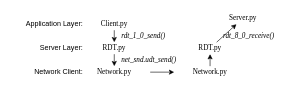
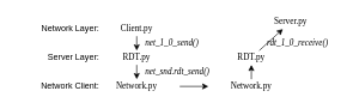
- <mxCell id="2" value="Application Layer:" style="text;html=1;strokeColor=none;fillColor=none;align=right;verticalAlign=middle;whiteSpace=wrap;rounded=0;" parent="1" vertex="1"><mxGeometry x="20" y="30" width="120" height="20" as="geometry" /></mxCell>
+ <mxCell id="2" value="Network Layer:" style="text;html=1;strokeColor=none;fillColor=none;align=right;verticalAlign=middle;whiteSpace=wrap;rounded=0;" parent="1" vertex="1"><mxGeometry x="20" y="30" width="120" height="20" as="geometry" /></mxCell>
- <mxCell id="13" value="rdt_1_0_send()" style="text;html=1;strokeColor=none;fillColor=none;align=left;verticalAlign=middle;whiteSpace=wrap;rounded=0;fontFamily=consolas;fontStyle=2" parent="1" vertex="1"><mxGeometry x="200" y="50" width="100" height="20" as="geometry" /></mxCell>
+ <mxCell id="13" value="net_1_0_send()" style="text;html=1;strokeColor=none;fillColor=none;align=left;verticalAlign=middle;whiteSpace=wrap;rounded=0;fontFamily=consolas;fontStyle=2" parent="1" vertex="1"><mxGeometry x="200" y="50" width="100" height="20" as="geometry" /></mxCell>
- <mxCell id="16" value="rdt_8_0_receive()" style="text;html=1;strokeColor=none;fillColor=none;align=left;verticalAlign=middle;whiteSpace=wrap;rounded=0;fontFamily=consolas;fontStyle=2" parent="1" vertex="1"><mxGeometry x="370" y="50" width="100" height="20" as="geometry" /></mxCell>
+ <mxCell id="16" value="rdt_1_0_receive()" style="text;html=1;strokeColor=none;fillColor=none;align=left;verticalAlign=middle;whiteSpace=wrap;rounded=0;fontFamily=consolas;fontStyle=2" parent="1" vertex="1"><mxGeometry x="370" y="50" width="100" height="20" as="geometry" /></mxCell>
- <mxCell id="15" value="net_snd.udt_send()" style="text;html=1;strokeColor=none;fillColor=none;align=left;verticalAlign=middle;whiteSpace=wrap;rounded=0;fontFamily=consolas;fontStyle=2" parent="1" vertex="1"><mxGeometry x="200" y="90" width="100" height="20" as="geometry" /></mxCell>
+ <mxCell id="15" value="net_snd.rdt_send()" style="text;html=1;strokeColor=none;fillColor=none;align=left;verticalAlign=middle;whiteSpace=wrap;rounded=0;fontFamily=consolas;fontStyle=2" parent="1" vertex="1"><mxGeometry x="200" y="90" width="100" height="20" as="geometry" /></mxCell>
